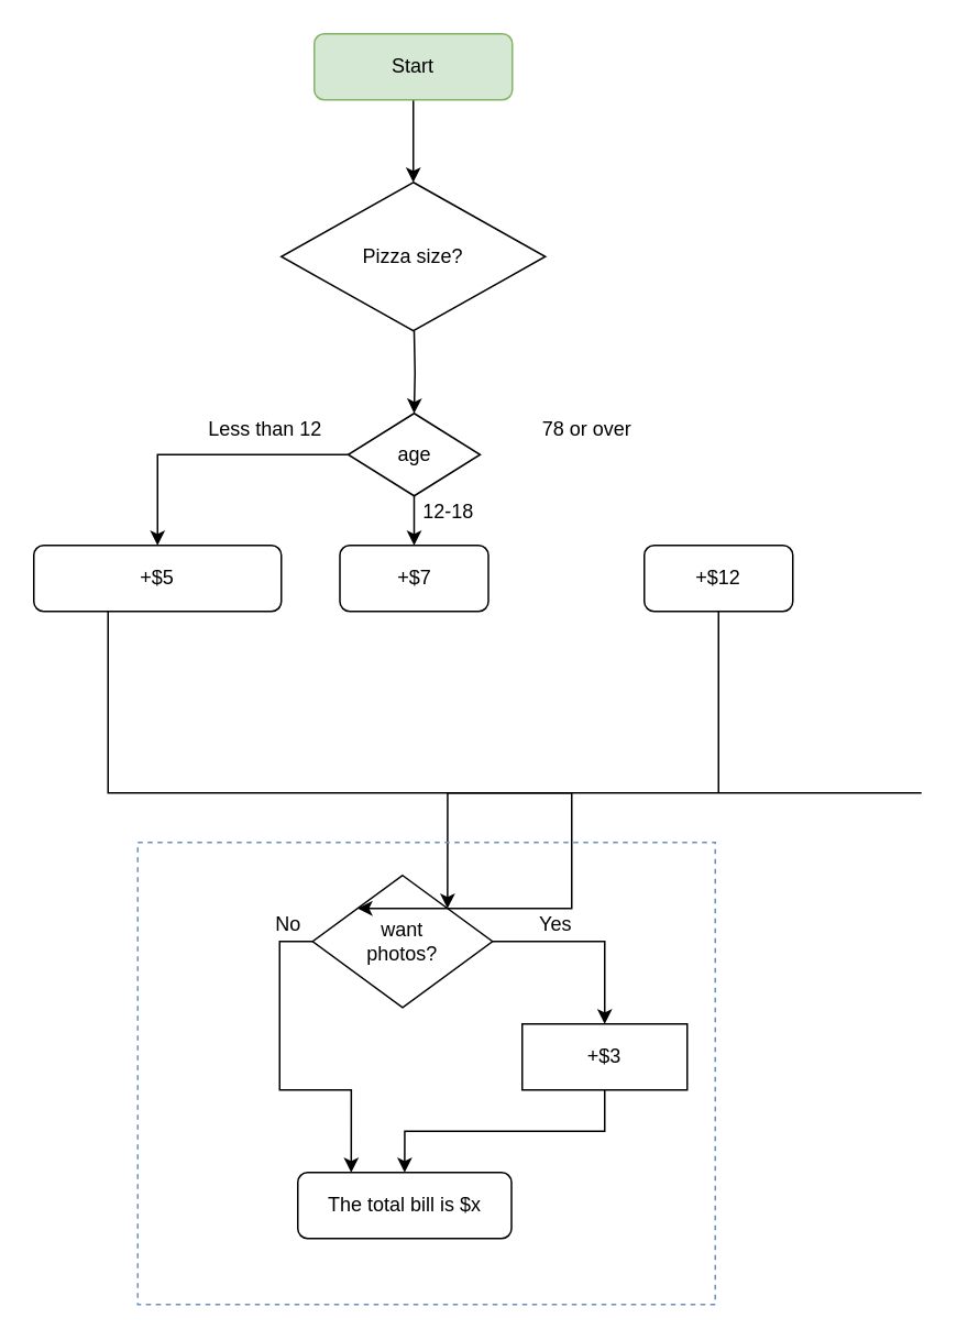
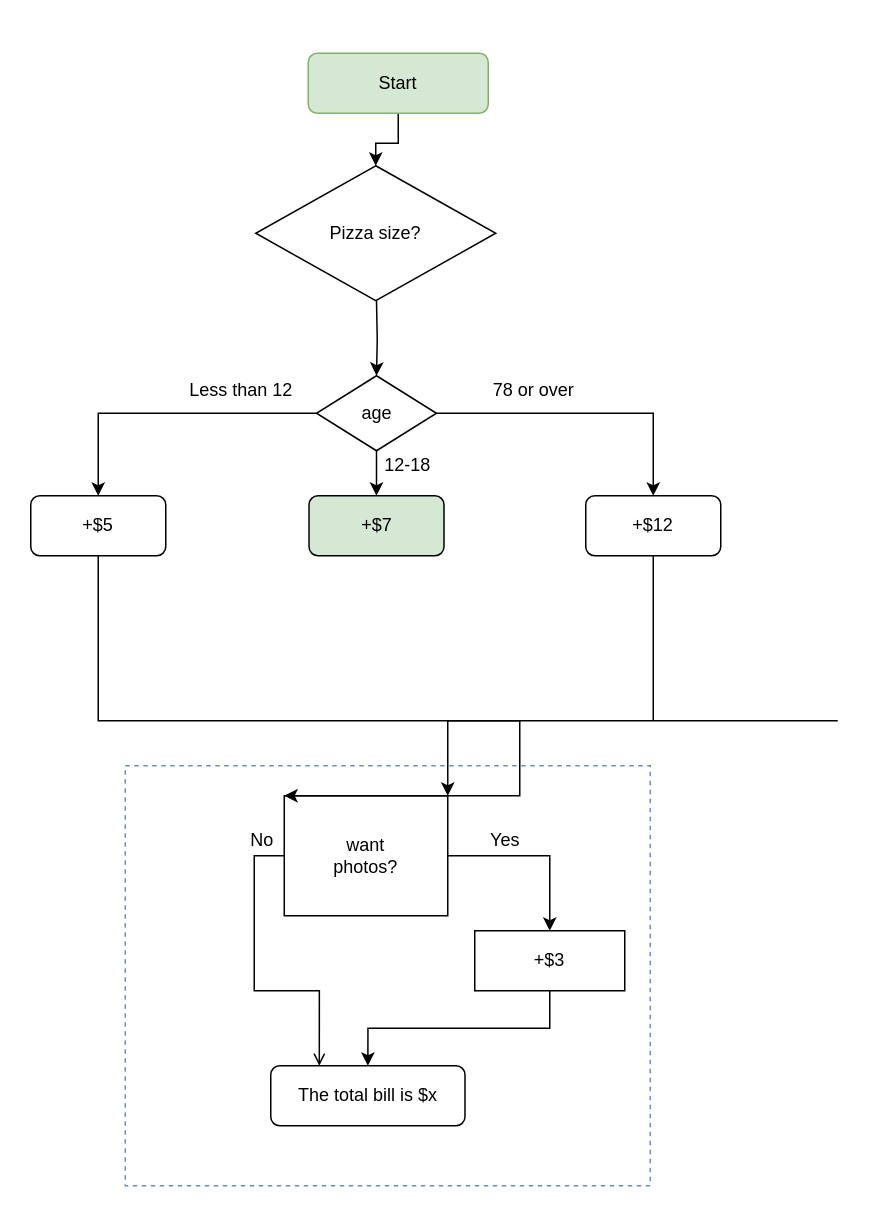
- <mxCell id="4" value="Start" style="rounded=1;whiteSpace=wrap;html=1;fillColor=#d5e8d4;strokeColor=#82b366;" parent="1" vertex="1"><mxGeometry x="190" y="20" width="120" height="40" as="geometry" /></mxCell>
+ <mxCell id="4" value="Start" style="rounded=1;whiteSpace=wrap;html=1;fillColor=#d5e8d4;strokeColor=#82b366;" parent="1" vertex="1"><mxGeometry x="205" y="35" width="120" height="40" as="geometry" /></mxCell>
+ <mxCell id="8" style="edgeStyle=orthogonalEdgeStyle;rounded=0;orthogonalLoop=1;jettySize=auto;html=1;entryX=0.5;entryY=0;entryDx=0;entryDy=0;" parent="1" source="9" target="15" edge="1"><mxGeometry relative="1" as="geometry" /></mxCell>
- <mxCell id="11" value="+$5" style="rounded=1;whiteSpace=wrap;html=1;" parent="1" vertex="1"><mxGeometry x="20" y="330" width="150" height="40" as="geometry" /></mxCell>
+ <mxCell id="11" value="+$5" style="rounded=1;whiteSpace=wrap;html=1;" parent="1" vertex="1"><mxGeometry x="20" y="330" width="90" height="40" as="geometry" /></mxCell>
- <mxCell id="13" value="+$7" style="rounded=1;whiteSpace=wrap;html=1;" parent="1" vertex="1"><mxGeometry x="205.5" y="330" width="90" height="40" as="geometry" /></mxCell>
+ <mxCell id="13" value="+$7" style="rounded=1;whiteSpace=wrap;html=1;fillColor=#d5e8d4;" parent="1" vertex="1"><mxGeometry x="205.5" y="330" width="90" height="40" as="geometry" /></mxCell>
- <mxCell id="20" value="want &lt;br&gt;photos?" style="rhombus;whiteSpace=wrap;html=1;strokeColor=#000000;fillColor=none;" parent="1" vertex="1"><mxGeometry x="189" y="530" width="109" height="80" as="geometry" /></mxCell>
+ <mxCell id="20" value="want &lt;br&gt;photos?" style="whiteSpace=wrap;html=1;strokeColor=#000000;fillColor=none;rounded=0;" parent="1" vertex="1"><mxGeometry x="189" y="530" width="109" height="80" as="geometry" /></mxCell>
- <mxCell id="19" style="edgeStyle=orthogonalEdgeStyle;rounded=0;orthogonalLoop=1;jettySize=auto;html=1;exitX=0;exitY=0.5;exitDx=0;exitDy=0;entryX=0.25;entryY=0;entryDx=0;entryDy=0;" parent="1" source="20" target="25" edge="1"><mxGeometry relative="1" as="geometry" /></mxCell>
+ <mxCell id="19" style="edgeStyle=orthogonalEdgeStyle;rounded=0;orthogonalLoop=1;jettySize=auto;html=1;exitX=0;exitY=0.5;exitDx=0;exitDy=0;entryX=0.25;entryY=0;entryDx=0;entryDy=0;endArrow=open;" parent="1" source="20" target="25" edge="1"><mxGeometry relative="1" as="geometry" /></mxCell>
